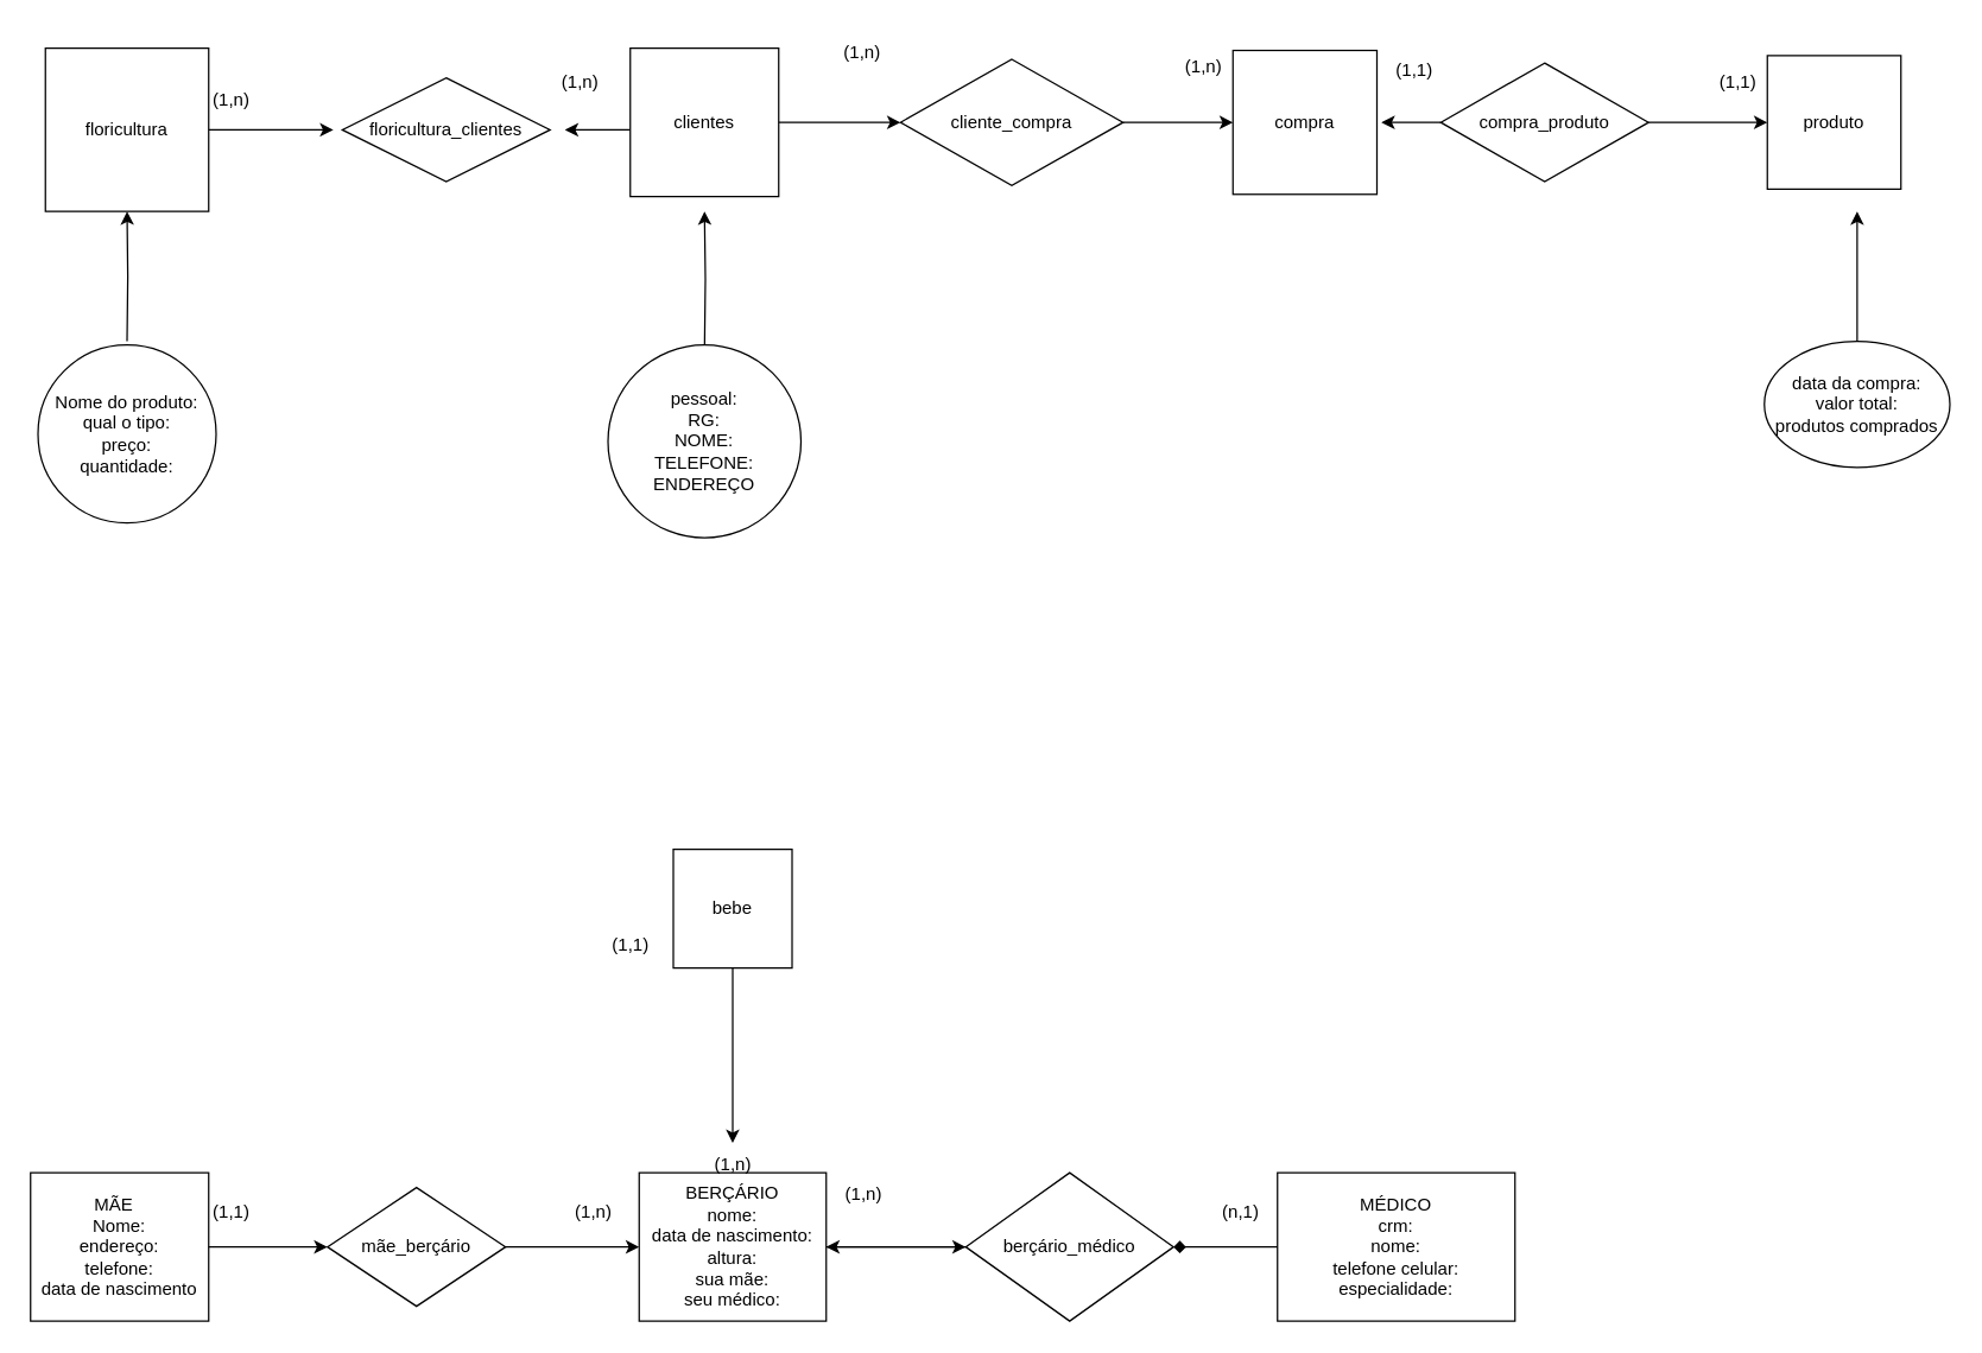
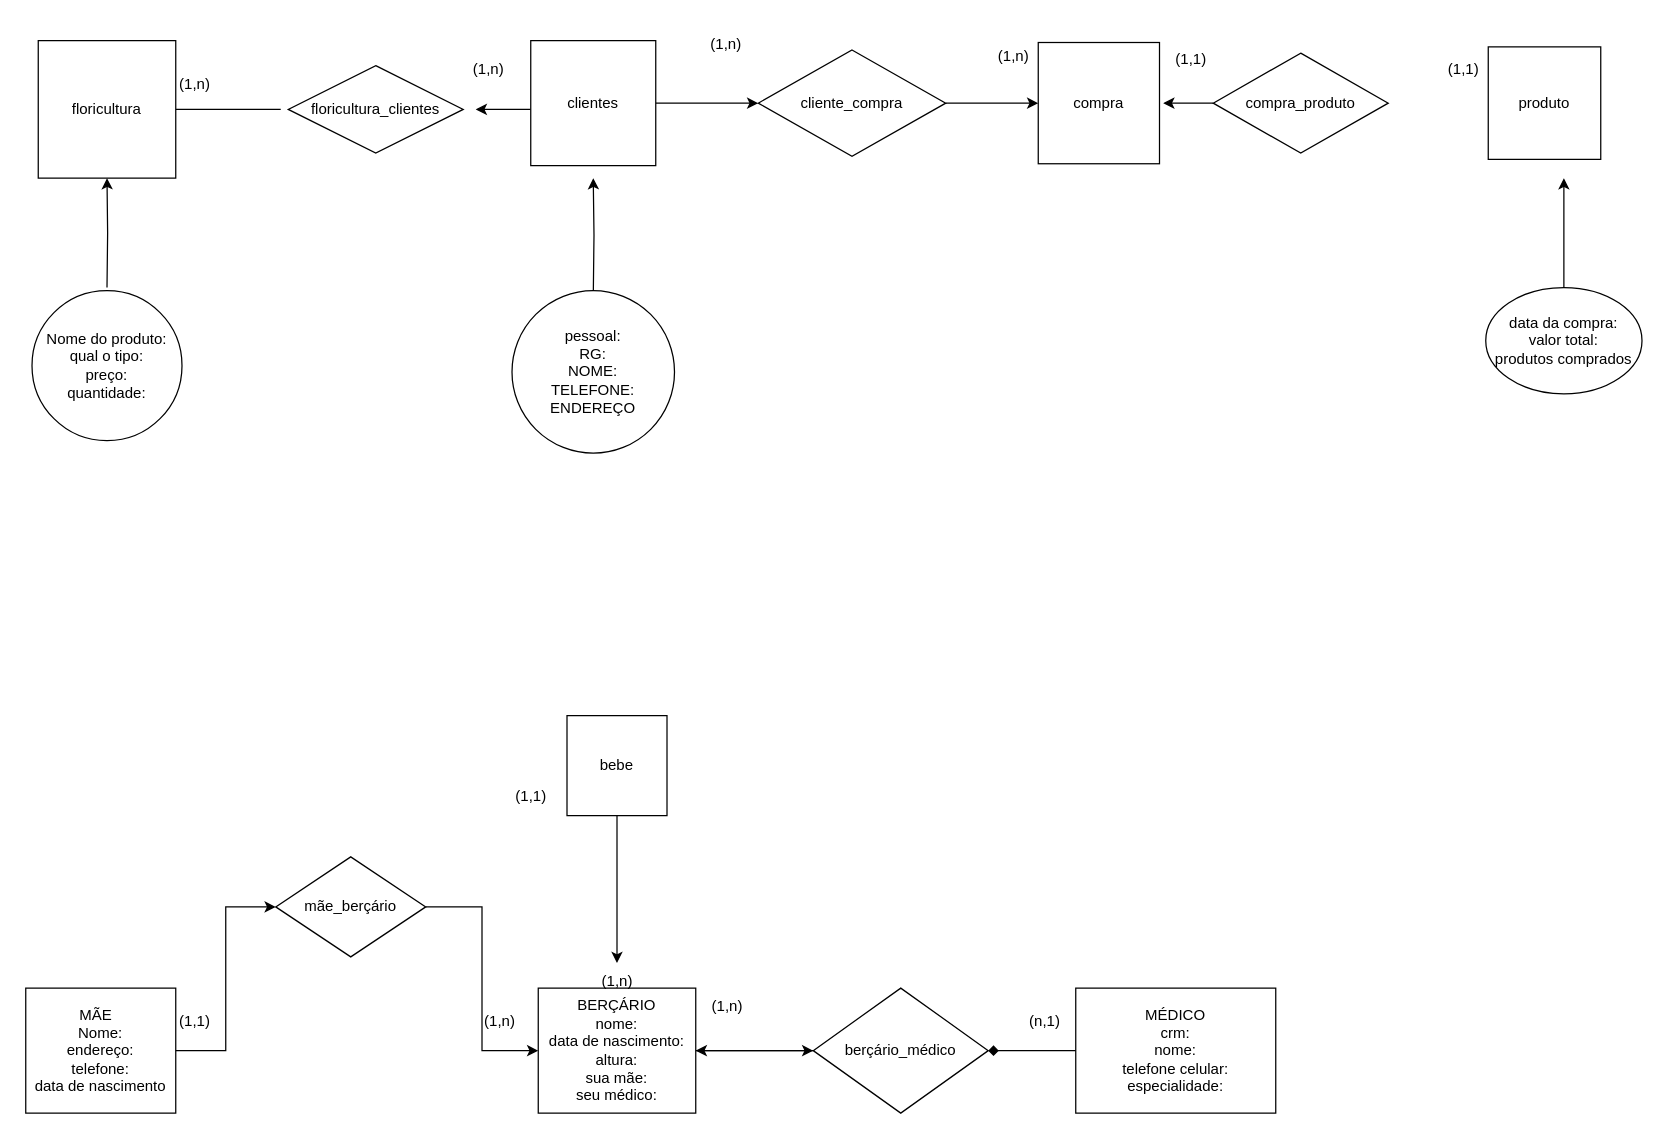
- <mxCell id="33" style="edgeStyle=orthogonalEdgeStyle;rounded=0;orthogonalLoop=1;jettySize=auto;html=1;" edge="1" parent="1" source="34" target="35"><mxGeometry relative="1" as="geometry"><mxPoint x="1170" y="82" as="targetPoint" /></mxGeometry></mxCell>
- <mxCell id="20" style="edgeStyle=orthogonalEdgeStyle;rounded=0;orthogonalLoop=1;jettySize=auto;html=1;entryX=-0.043;entryY=0.5;entryDx=0;entryDy=0;entryPerimeter=0;" edge="1" parent="1" source="21" target="22"><mxGeometry relative="1" as="geometry" /></mxCell>
+ <mxCell id="20" style="edgeStyle=orthogonalEdgeStyle;rounded=0;orthogonalLoop=1;jettySize=auto;html=1;entryX=-0.043;entryY=0.5;entryDx=0;entryDy=0;entryPerimeter=0;endArrow=none;" edge="1" parent="1" source="21" target="22"><mxGeometry relative="1" as="geometry" /></mxCell>
- <mxCell id="17" value="mãe_berçário" style="rhombus;whiteSpace=wrap;html=1;" vertex="1" parent="1"><mxGeometry x="220" y="800" width="120" height="80" as="geometry" /></mxCell>
+ <mxCell id="17" value="mãe_berçário" style="rhombus;whiteSpace=wrap;html=1;" vertex="1" parent="1"><mxGeometry x="220" y="685" width="120" height="80" as="geometry" /></mxCell>
